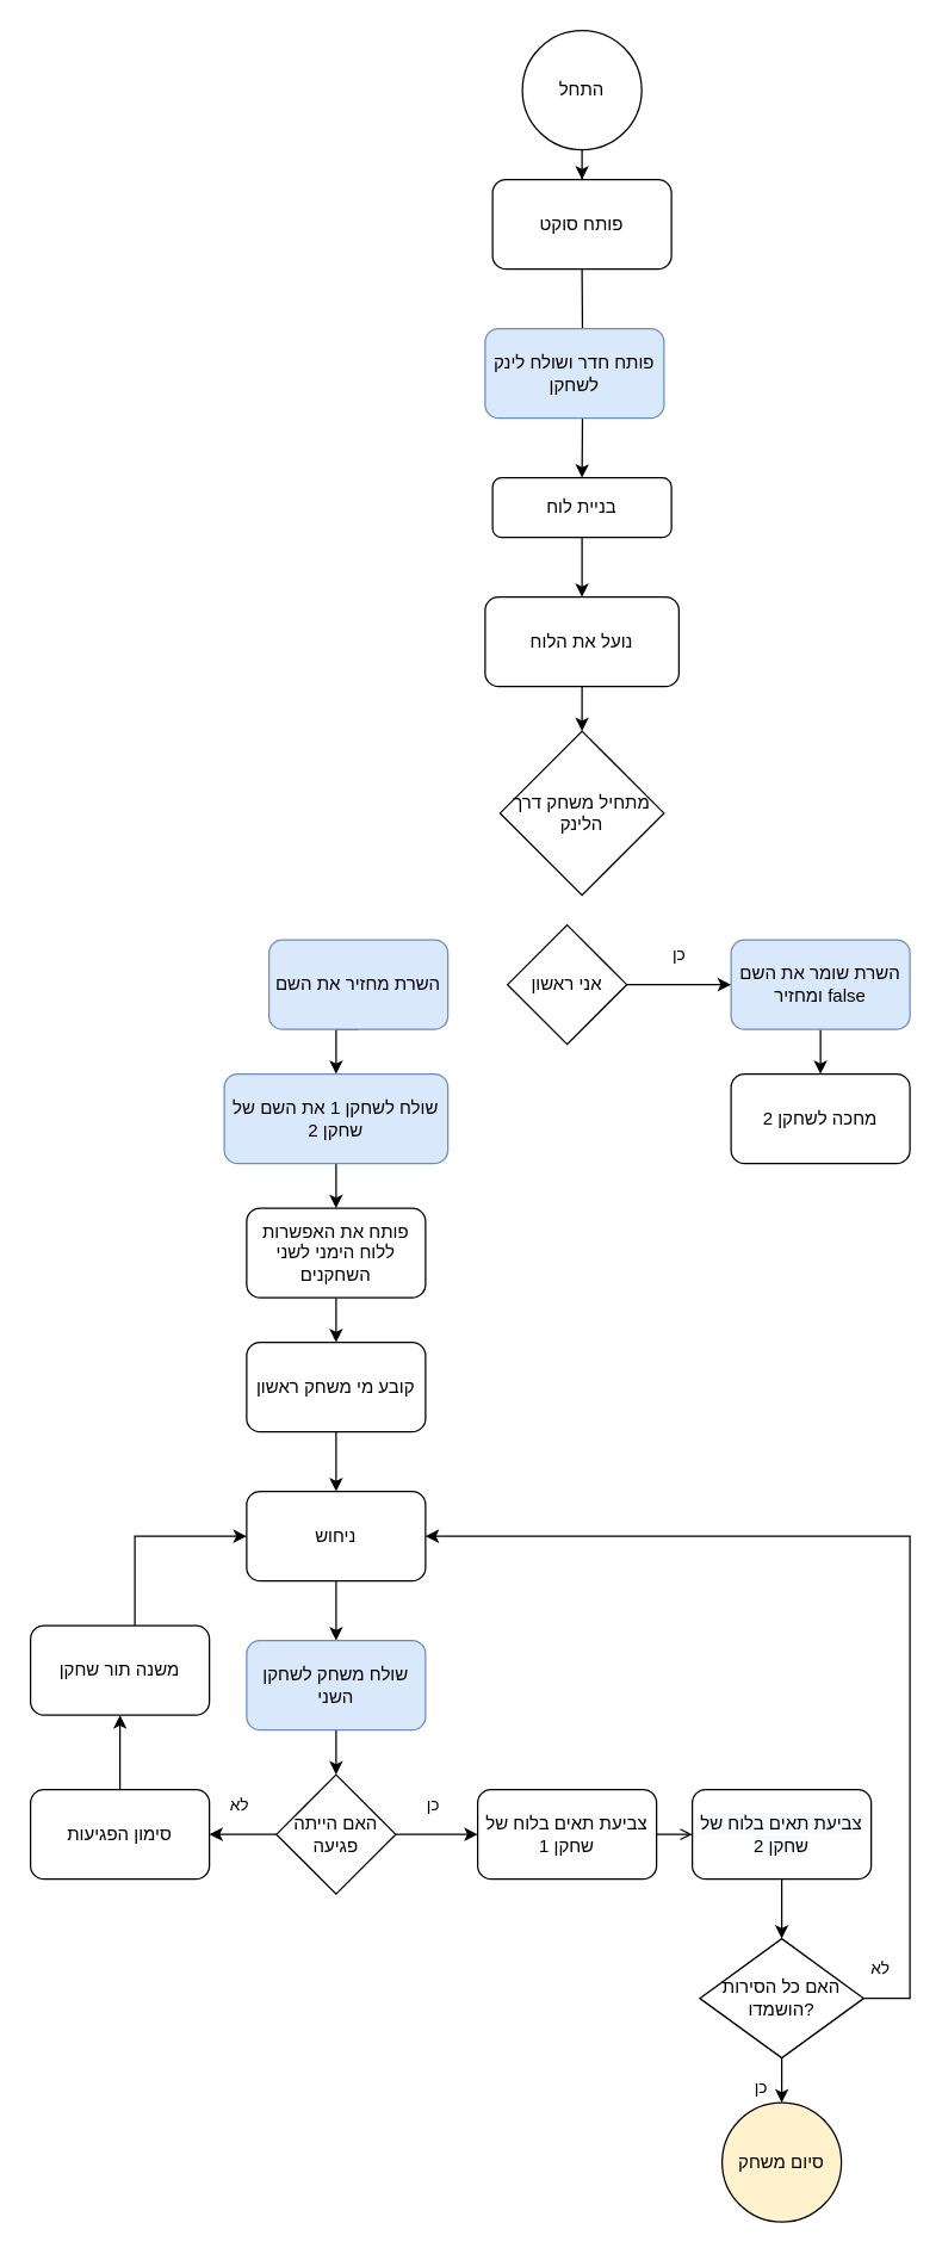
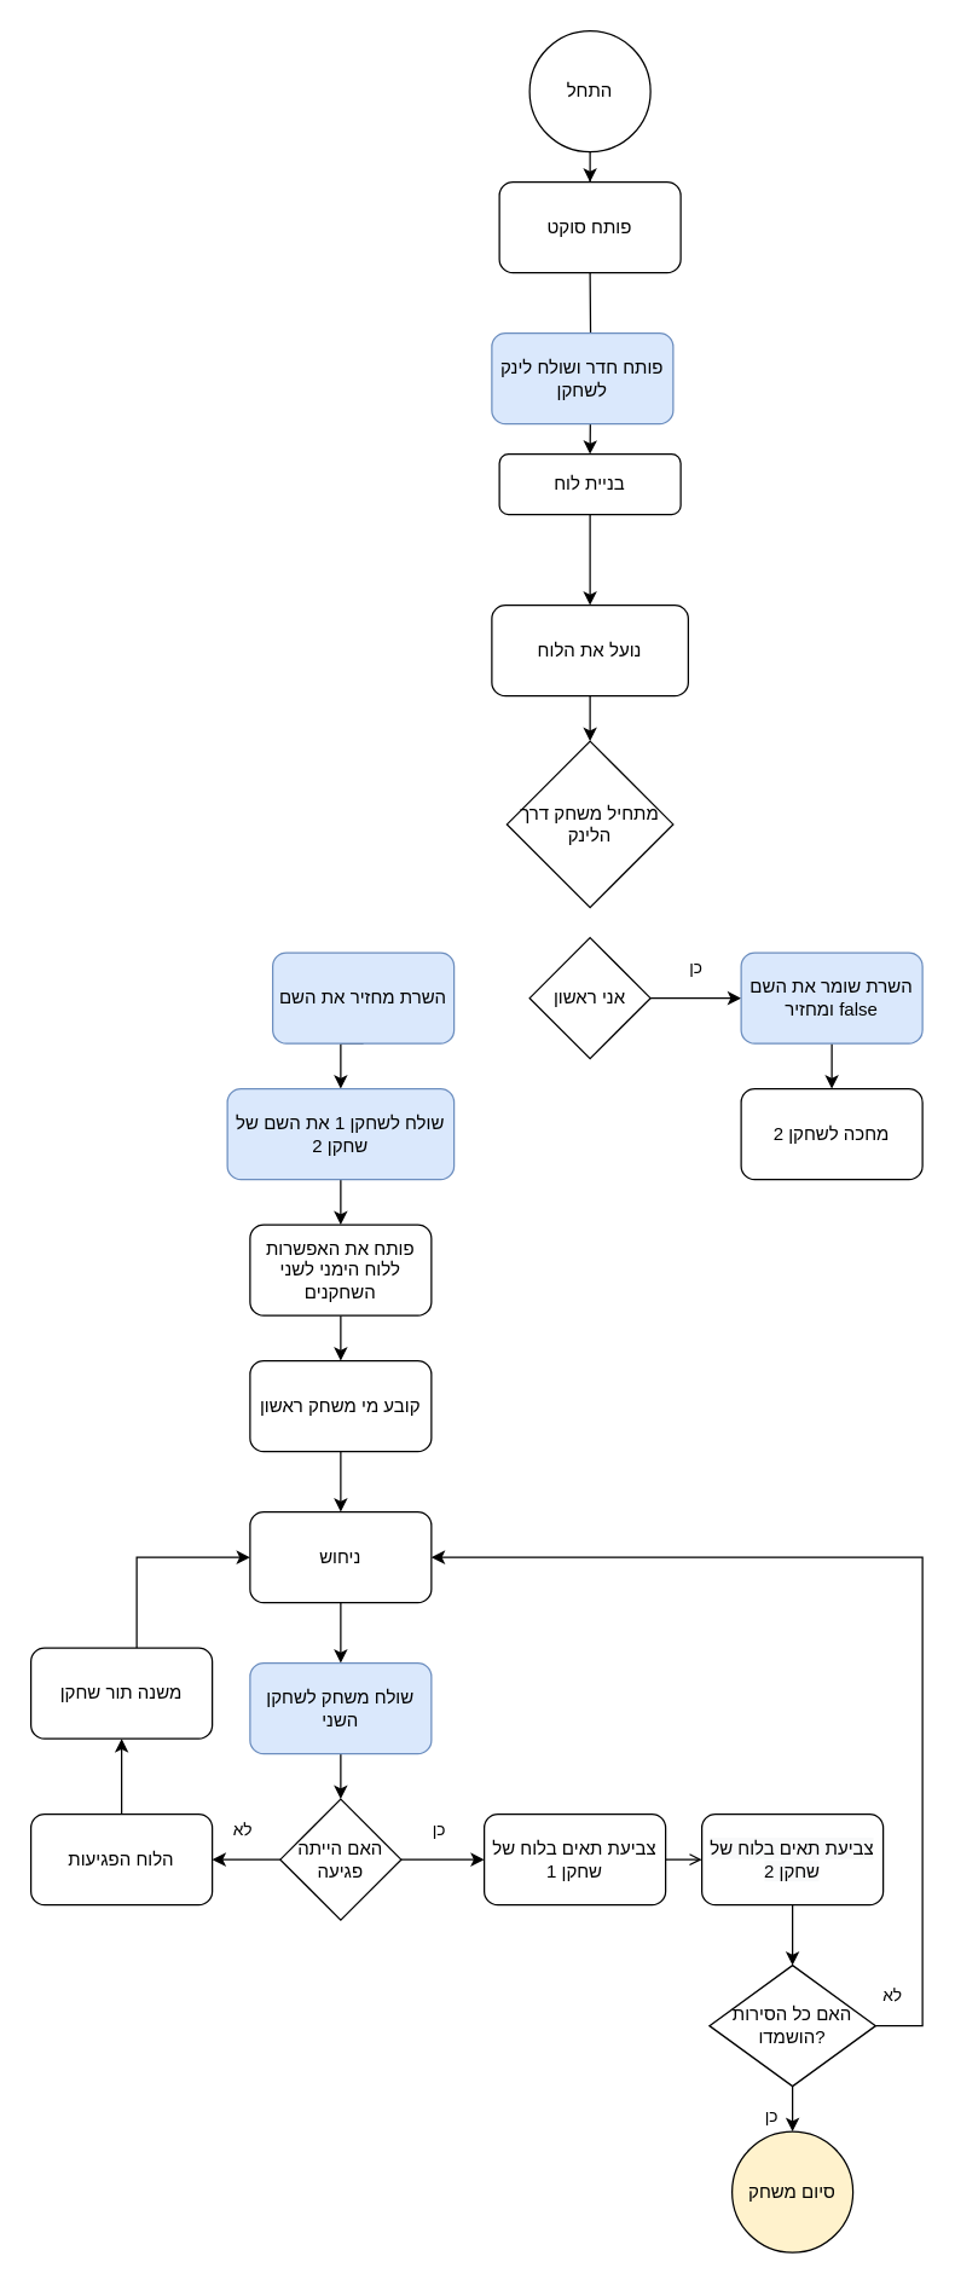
- <mxCell id="3" value="בניית לוח" style="rounded=1;whiteSpace=wrap;html=1;fontSize=12;glass=0;strokeWidth=1;shadow=0;" parent="1" vertex="1"><mxGeometry x="330" y="320" width="120" height="40" as="geometry" /></mxCell>
+ <mxCell id="3" value="בניית לוח" style="rounded=1;whiteSpace=wrap;html=1;fontSize=12;glass=0;strokeWidth=1;shadow=0;" parent="1" vertex="1"><mxGeometry x="330" y="300" width="120" height="40" as="geometry" /></mxCell>
- <mxCell id="9" value="אני ראשון" style="rhombus;whiteSpace=wrap;html=1;" vertex="1" parent="1"><mxGeometry x="340" y="620" width="80" height="80" as="geometry" /></mxCell>
+ <mxCell id="9" value="אני ראשון" style="rhombus;whiteSpace=wrap;html=1;" vertex="1" parent="1"><mxGeometry x="350" y="620" width="80" height="80" as="geometry" /></mxCell>
- <mxCell id="38" value="סימון הפגיעות" style="rounded=1;whiteSpace=wrap;html=1;" vertex="1" parent="1"><mxGeometry x="20" y="1200" width="120" height="60" as="geometry" /></mxCell>
+ <mxCell id="38" value="הלוח הפגיעות" style="rounded=1;whiteSpace=wrap;html=1;" vertex="1" parent="1"><mxGeometry x="20" y="1200" width="120" height="60" as="geometry" /></mxCell>
